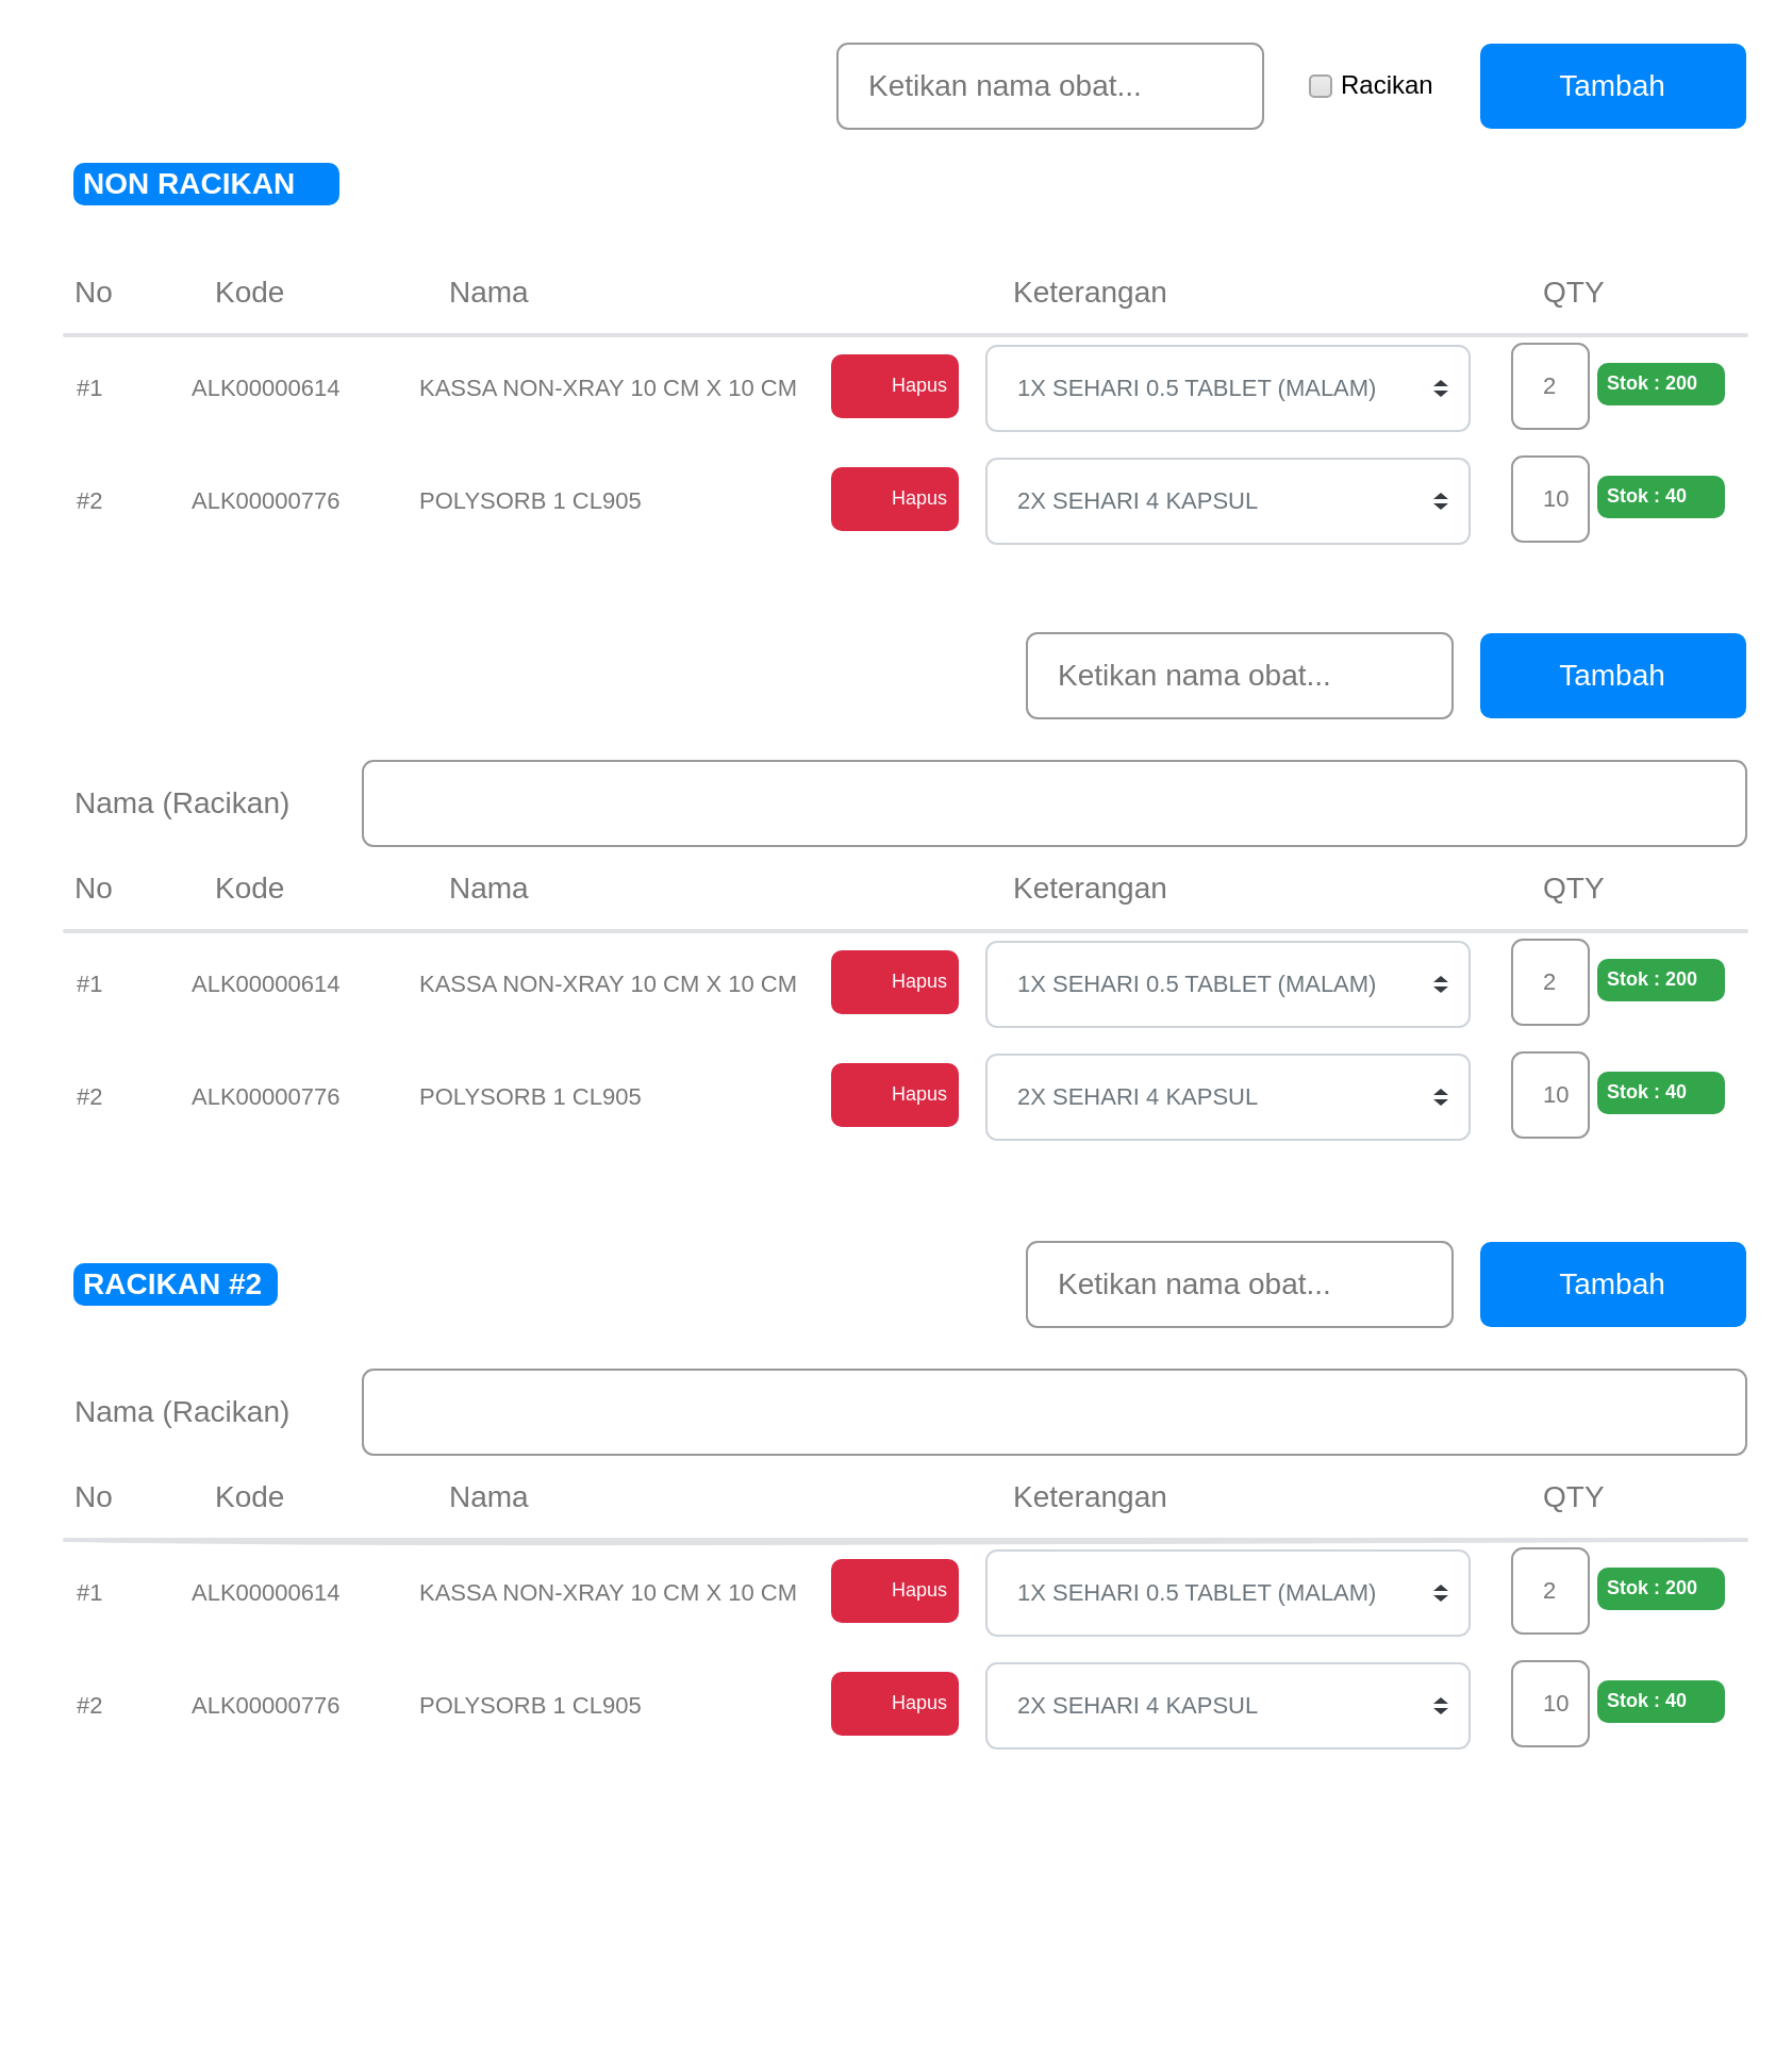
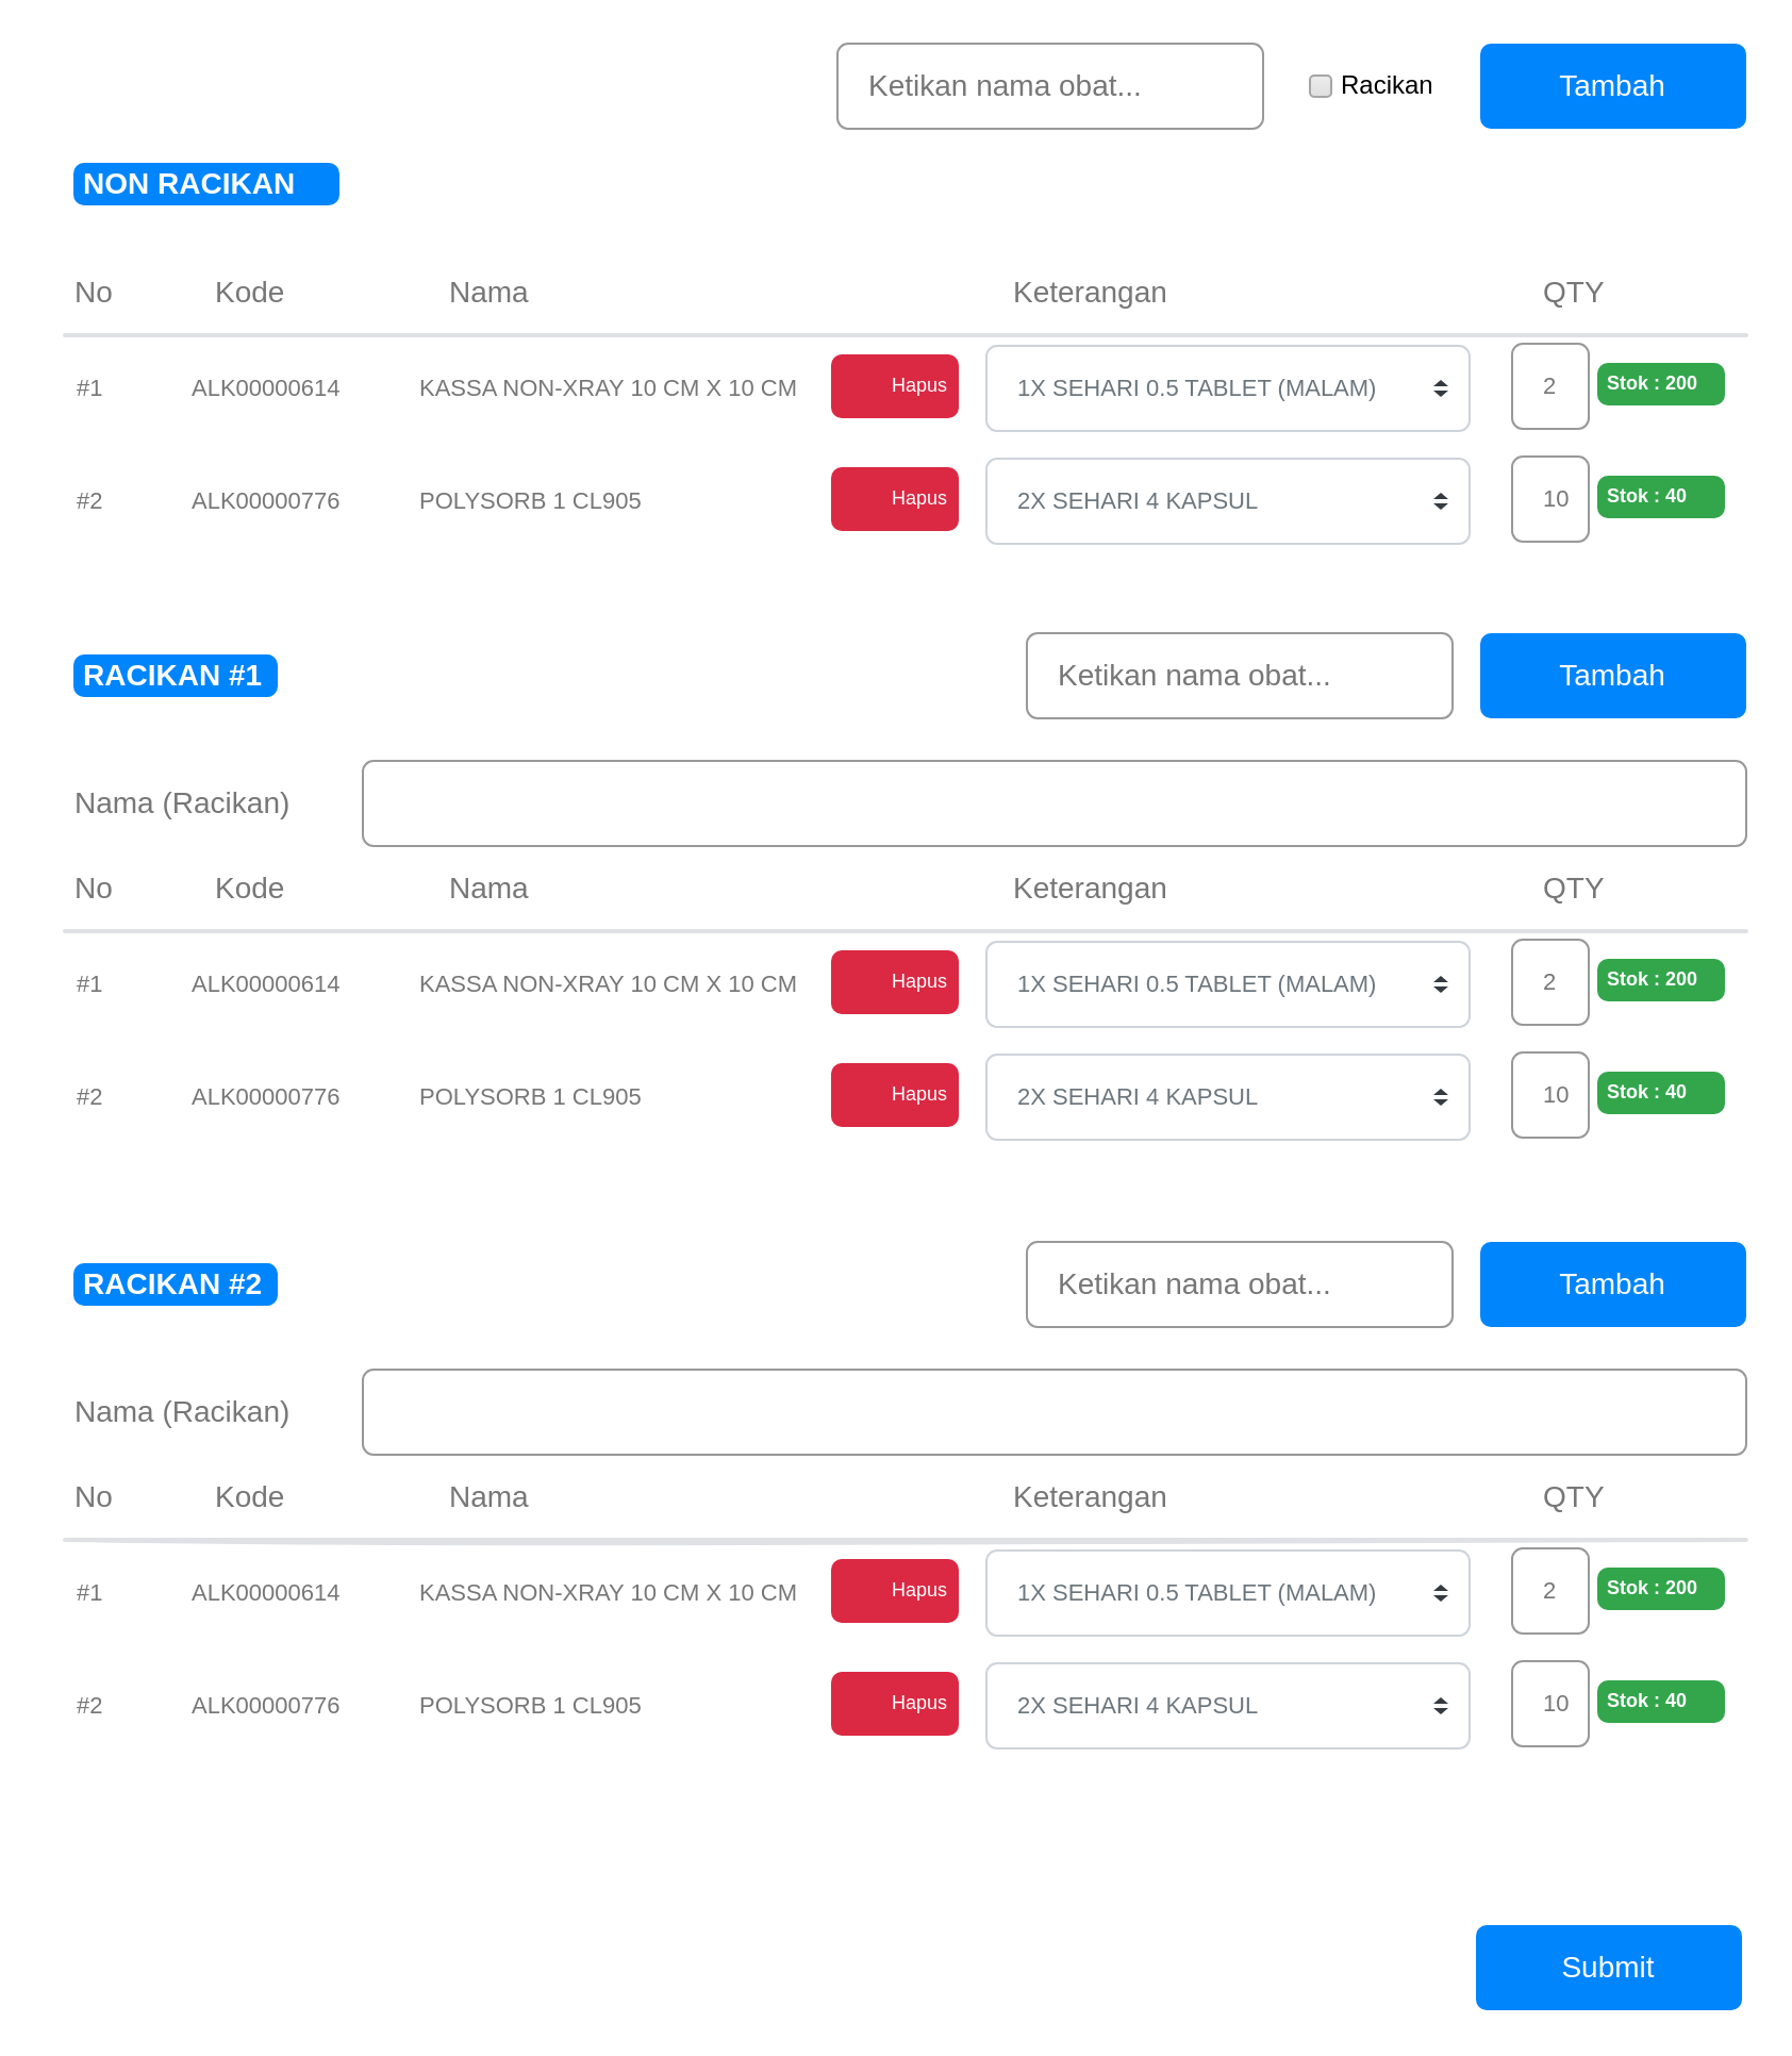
+ <mxCell id="7" value="RACIKAN #1" style="html=1;shadow=0;dashed=0;shape=mxgraph.bootstrap.rrect;rSize=5;strokeColor=none;strokeWidth=1;fillColor=#0085FC;fontColor=#FFFFFF;whiteSpace=wrap;align=left;verticalAlign=middle;spacingLeft=0;fontStyle=1;fontSize=14;spacing=5;" vertex="1" parent="1"><mxGeometry x="34" y="307" width="96" height="20" as="geometry" /></mxCell>
+ <mxCell id="94" value="Submit" style="html=1;shadow=0;dashed=0;shape=mxgraph.bootstrap.rrect;rSize=5;strokeColor=none;fillColor=#0085FC;fontColor=#ffffff;whiteSpace=wrap;align=center;verticalAlign=middle;fontStyle=0;fontSize=14;spacing=14;" vertex="1" parent="1"><mxGeometry x="693" y="904" width="125" height="40" as="geometry" /></mxCell>
